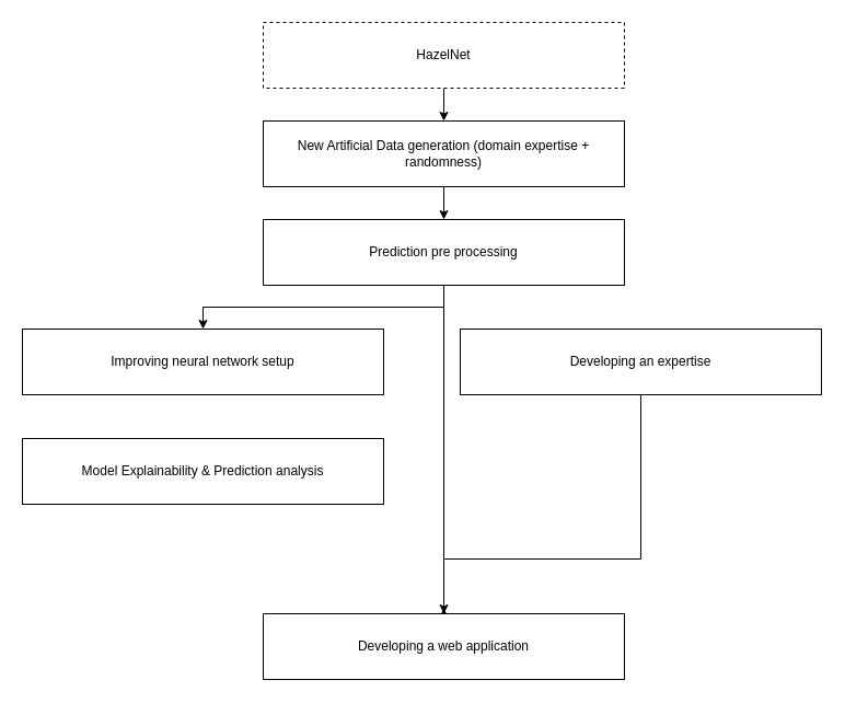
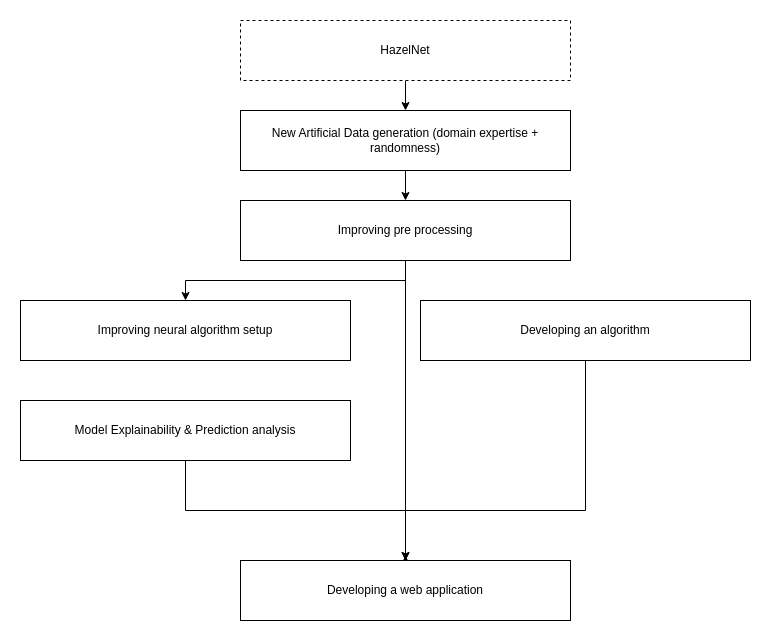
- <mxCell id="9" value="Prediction pre processing" style="rounded=0;whiteSpace=wrap;html=1;" vertex="1" parent="1"><mxGeometry x="240" y="200" width="330" height="60" as="geometry" /></mxCell>
+ <mxCell id="9" value="Improving pre processing" style="rounded=0;whiteSpace=wrap;html=1;" vertex="1" parent="1"><mxGeometry x="240" y="200" width="330" height="60" as="geometry" /></mxCell>
- <mxCell id="6" value="Improving neural network setup" style="rounded=0;whiteSpace=wrap;html=1;" vertex="1" parent="1"><mxGeometry x="20" y="300" width="330" height="60" as="geometry" /></mxCell>
+ <mxCell id="6" value="Improving neural algorithm setup" style="rounded=0;whiteSpace=wrap;html=1;" vertex="1" parent="1"><mxGeometry x="20" y="300" width="330" height="60" as="geometry" /></mxCell>
- <mxCell id="11" value="Developing an expertise" style="rounded=0;whiteSpace=wrap;html=1;" vertex="1" parent="1"><mxGeometry x="420" y="300" width="330" height="60" as="geometry" /></mxCell>
+ <mxCell id="11" value="Developing an algorithm" style="rounded=0;whiteSpace=wrap;html=1;" vertex="1" parent="1"><mxGeometry x="420" y="300" width="330" height="60" as="geometry" /></mxCell>
+ <mxCell id="12" style="edgeStyle=orthogonalEdgeStyle;rounded=0;orthogonalLoop=1;jettySize=auto;html=1;exitX=0.5;exitY=1;exitDx=0;exitDy=0;" edge="1" parent="1" source="13" target="14"><mxGeometry relative="1" as="geometry" /></mxCell>
